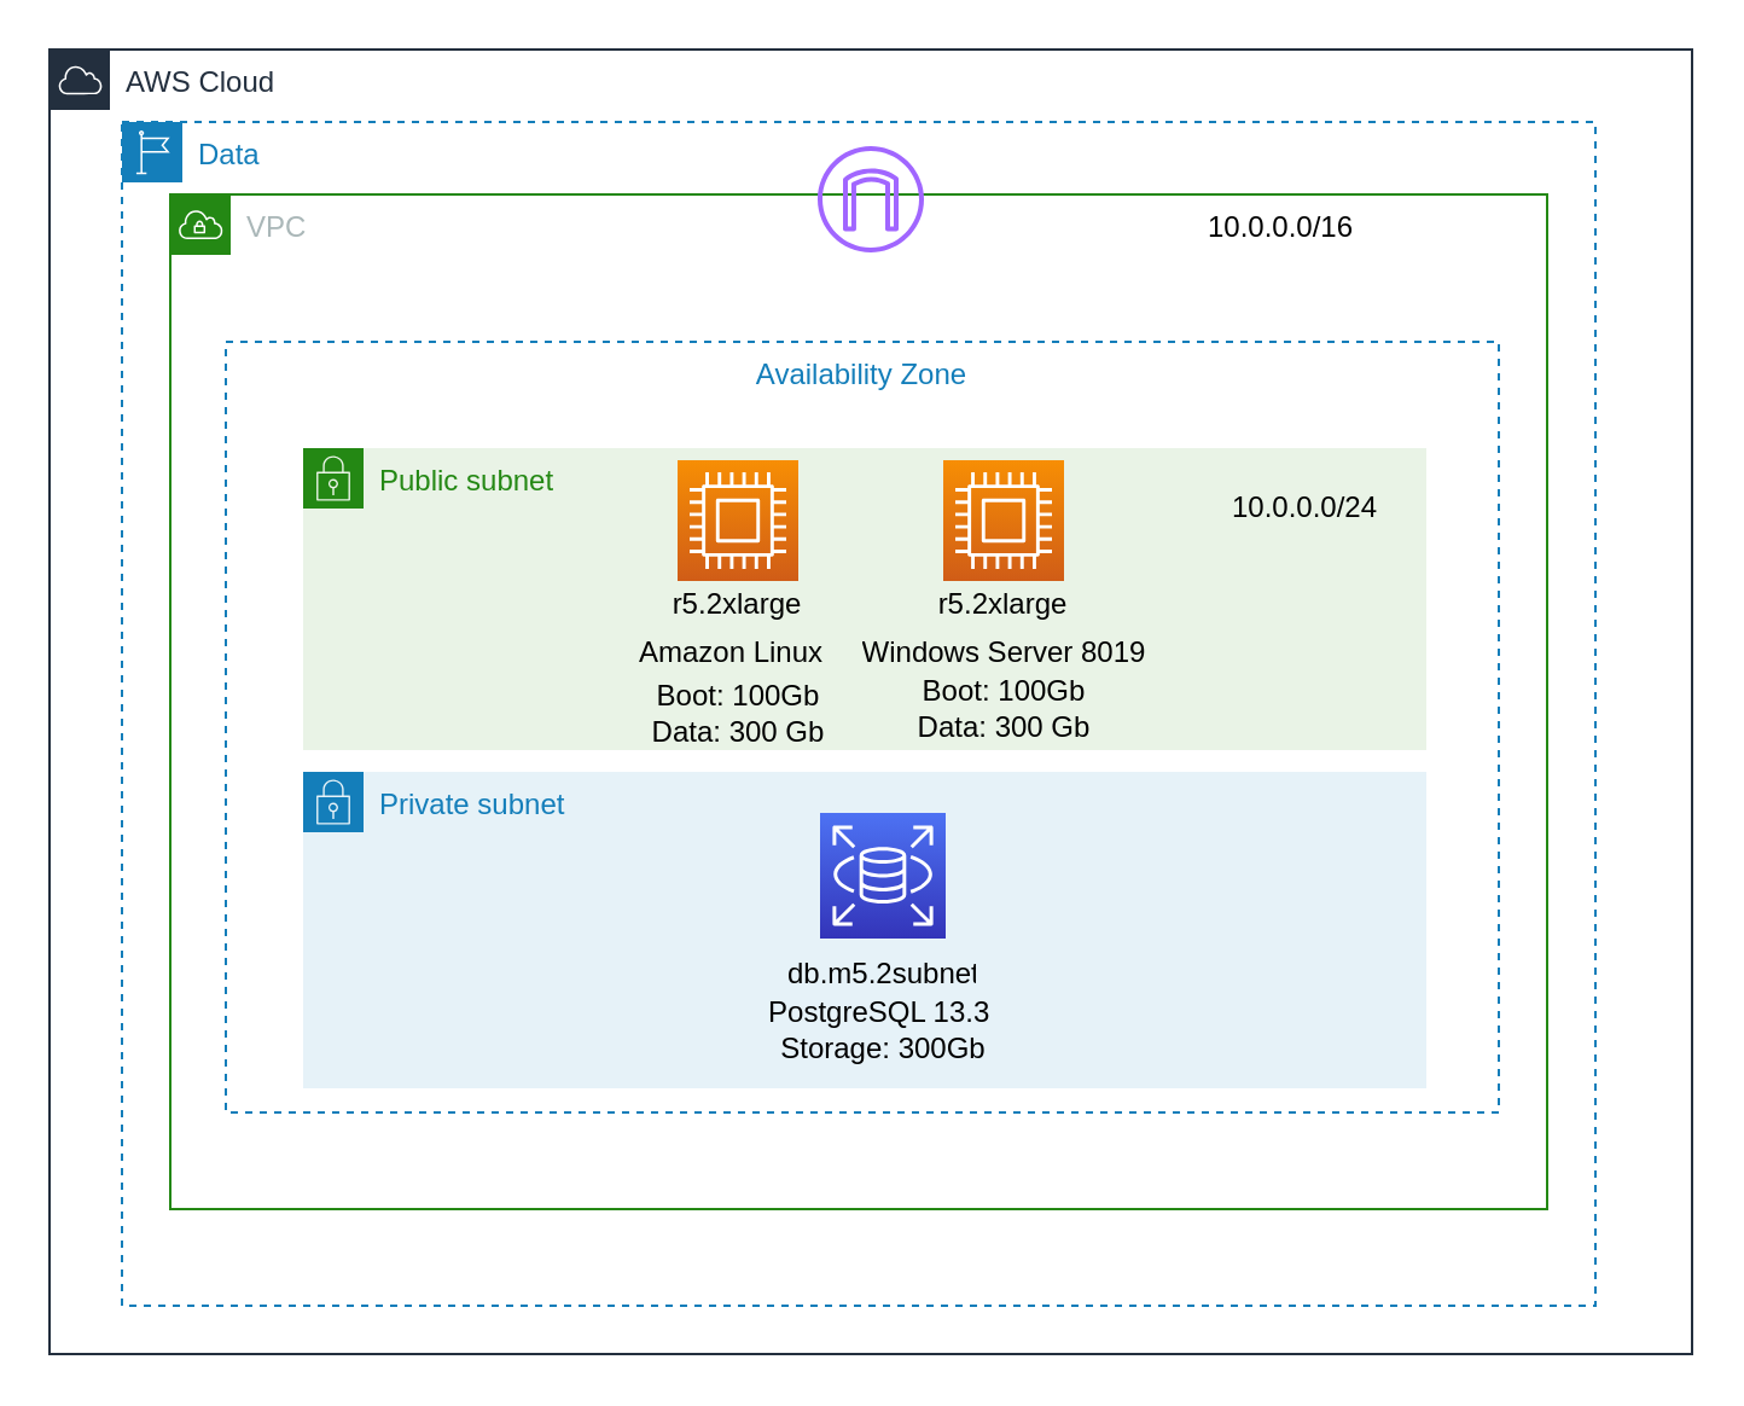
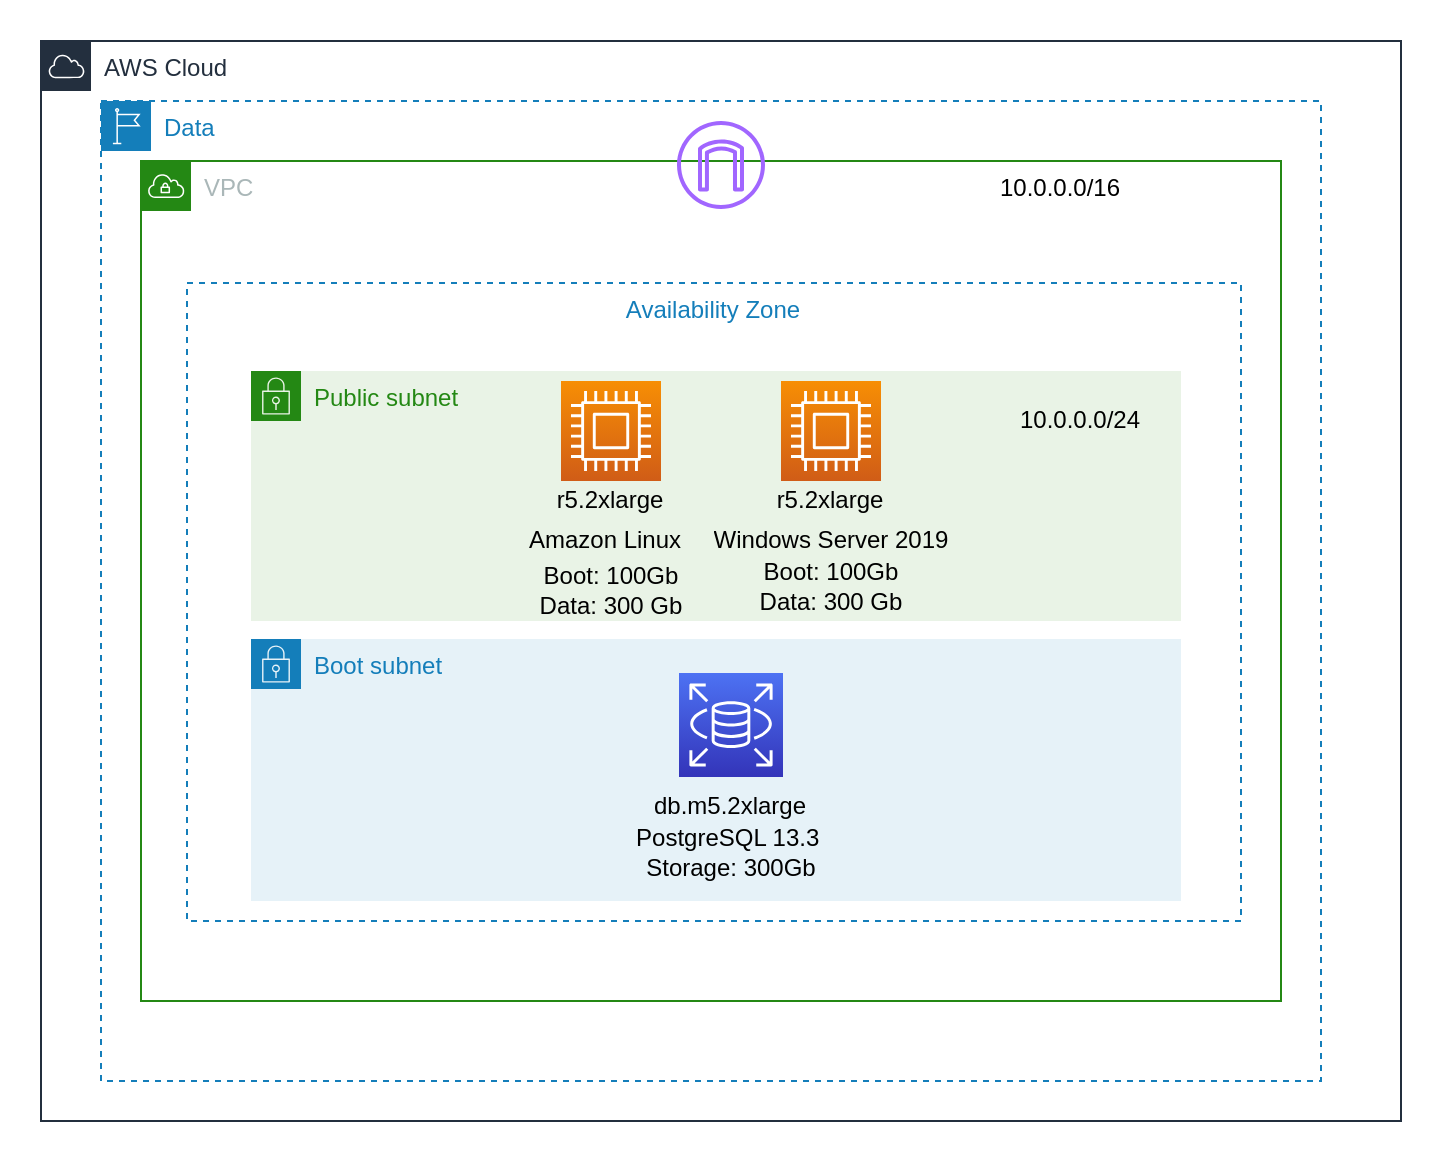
- <mxCell id="17" value="Windows Server 8019" style="text;html=1;strokeColor=none;fillColor=none;align=center;verticalAlign=middle;whiteSpace=wrap;overflow=hidden;" vertex="1" parent="1"><mxGeometry x="352.5" y="260" width="125" height="20" as="geometry" /></mxCell>
+ <mxCell id="17" value="Windows Server 2019" style="text;html=1;strokeColor=none;fillColor=none;align=center;verticalAlign=middle;whiteSpace=wrap;overflow=hidden;" vertex="1" parent="1"><mxGeometry x="352.5" y="260" width="125" height="20" as="geometry" /></mxCell>
- <mxCell id="7" value="Private subnet" style="points=[[0,0],[0.25,0],[0.5,0],[0.75,0],[1,0],[1,0.25],[1,0.5],[1,0.75],[1,1],[0.75,1],[0.5,1],[0.25,1],[0,1],[0,0.75],[0,0.5],[0,0.25]];outlineConnect=0;gradientColor=none;html=1;whiteSpace=wrap;fontSize=12;fontStyle=0;shape=mxgraph.aws4.group;grIcon=mxgraph.aws4.group_security_group;grStroke=0;strokeColor=#147EBA;fillColor=#E6F2F8;verticalAlign=top;align=left;spacingLeft=30;fontColor=#147EBA;dashed=0;" vertex="1" parent="1"><mxGeometry x="125" y="319" width="465" height="131" as="geometry" /></mxCell>
+ <mxCell id="7" value="Boot subnet" style="points=[[0,0],[0.25,0],[0.5,0],[0.75,0],[1,0],[1,0.25],[1,0.5],[1,0.75],[1,1],[0.75,1],[0.5,1],[0.25,1],[0,1],[0,0.75],[0,0.5],[0,0.25]];outlineConnect=0;gradientColor=none;html=1;whiteSpace=wrap;fontSize=12;fontStyle=0;shape=mxgraph.aws4.group;grIcon=mxgraph.aws4.group_security_group;grStroke=0;strokeColor=#147EBA;fillColor=#E6F2F8;verticalAlign=top;align=left;spacingLeft=30;fontColor=#147EBA;dashed=0;" vertex="1" parent="1"><mxGeometry x="125" y="319" width="465" height="131" as="geometry" /></mxCell>
- <mxCell id="14" value="db.m5.2subnet" style="text;html=1;strokeColor=none;fillColor=none;align=center;verticalAlign=middle;whiteSpace=wrap;overflow=hidden;" vertex="1" parent="1"><mxGeometry x="325" y="393" width="80" height="20" as="geometry" /></mxCell>
+ <mxCell id="14" value="db.m5.2xlarge" style="text;html=1;strokeColor=none;fillColor=none;align=center;verticalAlign=middle;whiteSpace=wrap;overflow=hidden;" vertex="1" parent="1"><mxGeometry x="325" y="393" width="80" height="20" as="geometry" /></mxCell>
